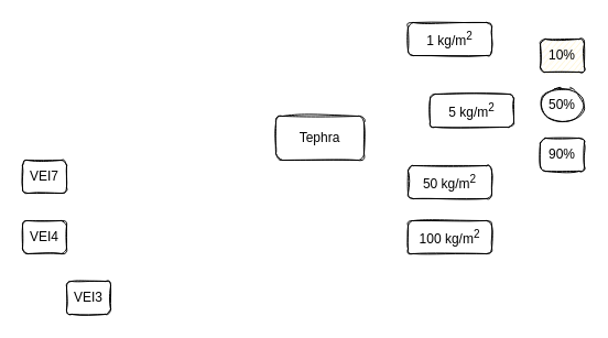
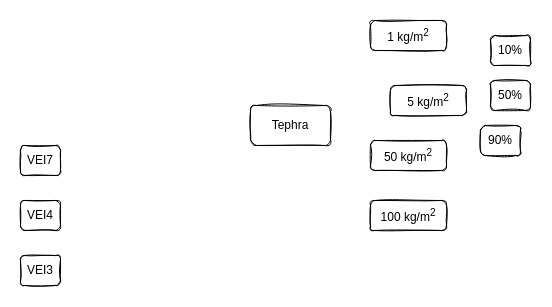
- <mxCell id="11" value="10%" style="rounded=1;whiteSpace=wrap;html=1;sketch=1;fillColor=#fff2cc;" vertex="1" parent="1"><mxGeometry x="490" y="35" width="40" height="30" as="geometry" /></mxCell>
+ <mxCell id="11" value="10%" style="rounded=1;whiteSpace=wrap;html=1;sketch=1;" vertex="1" parent="1"><mxGeometry x="490" y="35" width="40" height="30" as="geometry" /></mxCell>
- <mxCell id="10" value="50%" style="ellipse;whiteSpace=wrap;html=1;sketch=1;" vertex="1" parent="1"><mxGeometry x="490" y="80" width="40" height="30" as="geometry" /></mxCell>
+ <mxCell id="10" value="50%" style="rounded=1;whiteSpace=wrap;html=1;sketch=1;" vertex="1" parent="1"><mxGeometry x="490" y="80" width="40" height="30" as="geometry" /></mxCell>
- <mxCell id="12" value="90%" style="rounded=1;whiteSpace=wrap;html=1;sketch=1;" vertex="1" parent="1"><mxGeometry x="490" y="125" width="40" height="30" as="geometry" /></mxCell>
+ <mxCell id="12" value="90%" style="rounded=1;whiteSpace=wrap;html=1;sketch=1;" vertex="1" parent="1"><mxGeometry x="480" y="125" width="40" height="30" as="geometry" /></mxCell>
- <mxCell id="8" value="50 kg/m&lt;sup&gt;2&lt;/sup&gt;" style="rounded=1;whiteSpace=wrap;html=1;sketch=1;" vertex="1" parent="1"><mxGeometry x="370" y="150" width="76" height="30" as="geometry" /></mxCell>
+ <mxCell id="8" value="50 kg/m&lt;sup&gt;2&lt;/sup&gt;" style="rounded=1;whiteSpace=wrap;html=1;sketch=1;" vertex="1" parent="1"><mxGeometry x="370" y="140" width="76" height="30" as="geometry" /></mxCell>
- <mxCell id="5" value="VEI3" style="rounded=1;whiteSpace=wrap;html=1;sketch=1;" vertex="1" parent="1"><mxGeometry x="60" y="255" width="40" height="30" as="geometry" /></mxCell>
+ <mxCell id="5" value="VEI3" style="rounded=1;whiteSpace=wrap;html=1;sketch=1;" vertex="1" parent="1"><mxGeometry x="20" y="255" width="40" height="30" as="geometry" /></mxCell>
